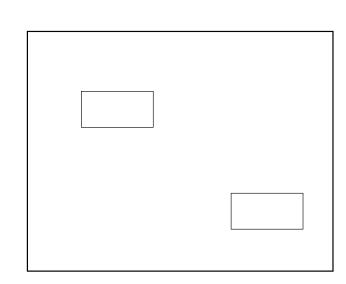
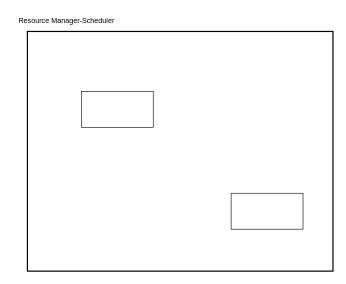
+ <mxCell id="5" value="Resource Manager-Scheduler" style="text;html=1;align=center;verticalAlign=middle;resizable=0;points=[];autosize=1;strokeColor=none;fillColor=none;" vertex="1" parent="1"><mxGeometry x="20" y="20" width="180" height="30" as="geometry" /></mxCell>
